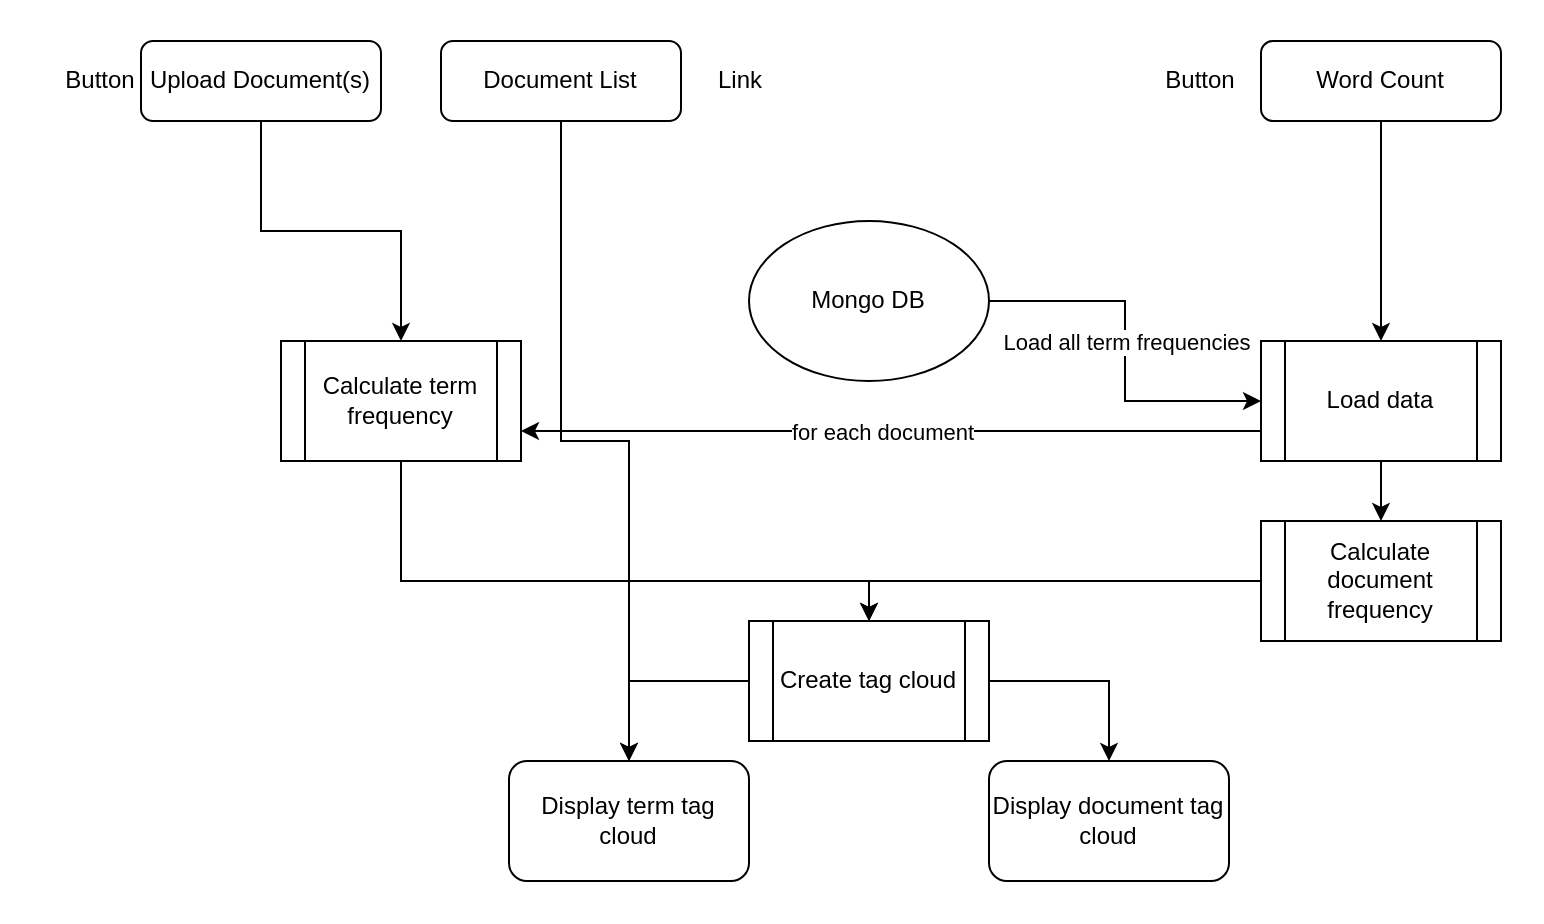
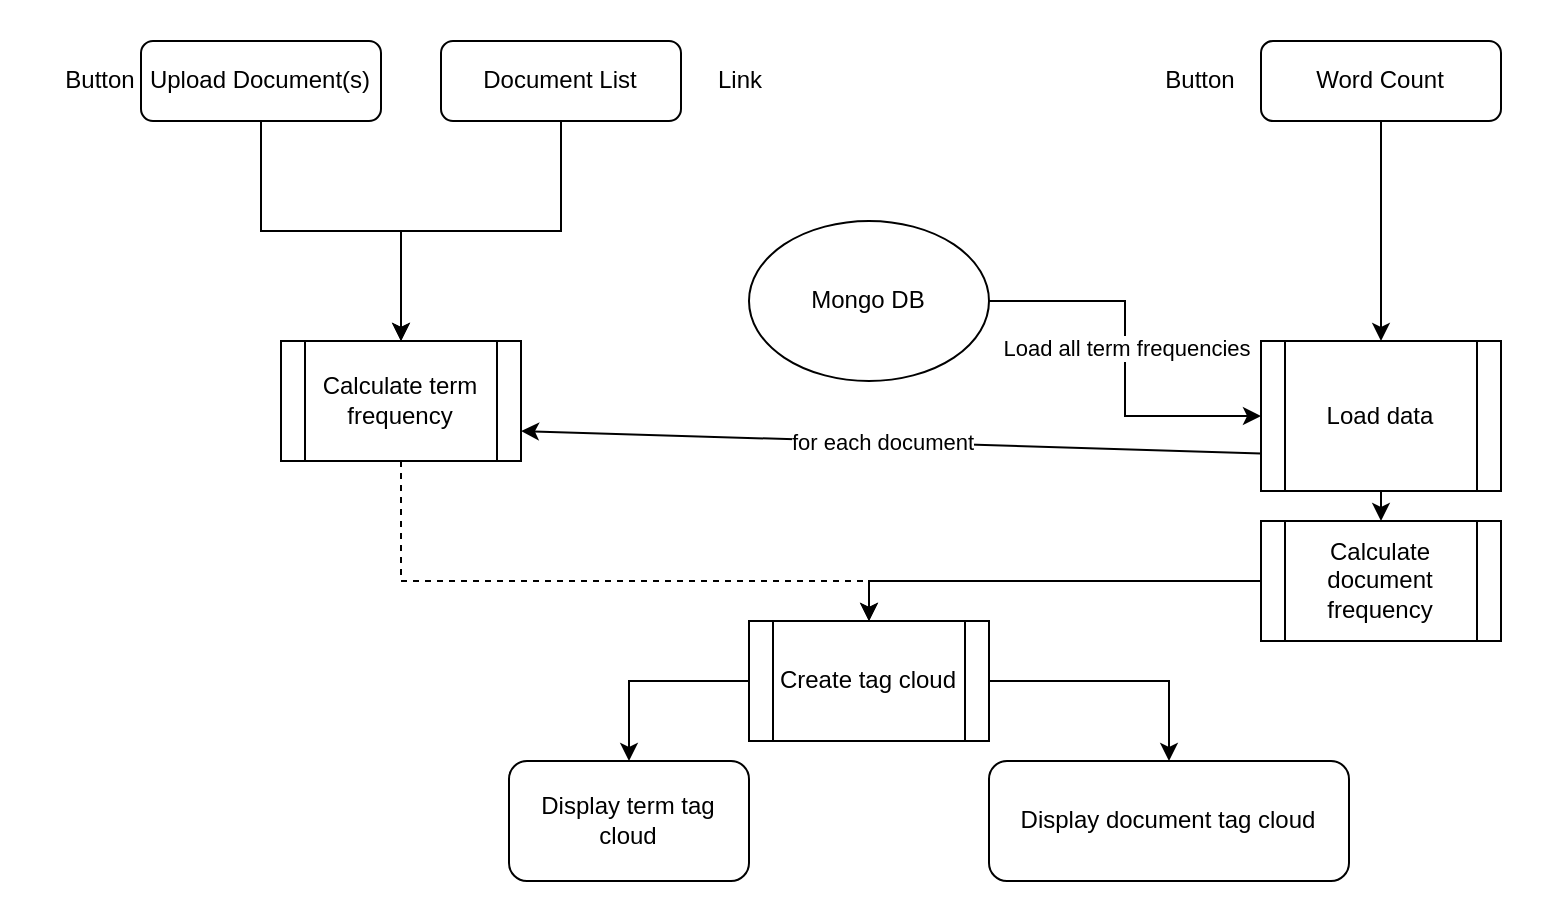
- <mxCell id="10" value="Load data" style="shape=process;whiteSpace=wrap;html=1;backgroundOutline=1;" vertex="1" parent="1"><mxGeometry x="630" y="170" width="120" height="60" as="geometry" /></mxCell>
+ <mxCell id="10" value="Load data" style="shape=process;whiteSpace=wrap;html=1;backgroundOutline=1;" vertex="1" parent="1"><mxGeometry x="630" y="170" width="120" height="75" as="geometry" /></mxCell>
- <mxCell id="18" style="edgeStyle=orthogonalEdgeStyle;rounded=0;orthogonalLoop=1;jettySize=auto;html=1;exitX=0.5;exitY=1;exitDx=0;exitDy=0;" edge="1" parent="1" source="19" target="11"><mxGeometry relative="1" as="geometry" /></mxCell>
+ <mxCell id="18" style="edgeStyle=orthogonalEdgeStyle;rounded=0;orthogonalLoop=1;jettySize=auto;html=1;exitX=0.5;exitY=1;exitDx=0;exitDy=0;entryX=0.5;entryY=0;entryDx=0;entryDy=0;" edge="1" parent="1" source="19" target="13"><mxGeometry relative="1" as="geometry" /></mxCell>
- <mxCell id="12" style="edgeStyle=orthogonalEdgeStyle;rounded=0;orthogonalLoop=1;jettySize=auto;html=1;exitX=0.5;exitY=1;exitDx=0;exitDy=0;" edge="1" parent="1" source="13" target="16"><mxGeometry relative="1" as="geometry"><Array as="points"><mxPoint x="200" y="290" /><mxPoint x="434" y="290" /></Array></mxGeometry></mxCell>
+ <mxCell id="12" style="edgeStyle=orthogonalEdgeStyle;rounded=0;orthogonalLoop=1;jettySize=auto;html=1;exitX=0.5;exitY=1;exitDx=0;exitDy=0;dashed=1;" edge="1" parent="1" source="13" target="16"><mxGeometry relative="1" as="geometry"><Array as="points"><mxPoint x="200" y="290" /><mxPoint x="434" y="290" /></Array></mxGeometry></mxCell>
- <mxCell id="17" value="Display document tag cloud" style="rounded=1;whiteSpace=wrap;html=1;" vertex="1" parent="1"><mxGeometry x="494" y="380" width="120" height="60" as="geometry" /></mxCell>
+ <mxCell id="17" value="Display document tag cloud" style="rounded=1;whiteSpace=wrap;html=1;" vertex="1" parent="1"><mxGeometry x="494" y="380" width="180" height="60" as="geometry" /></mxCell>
